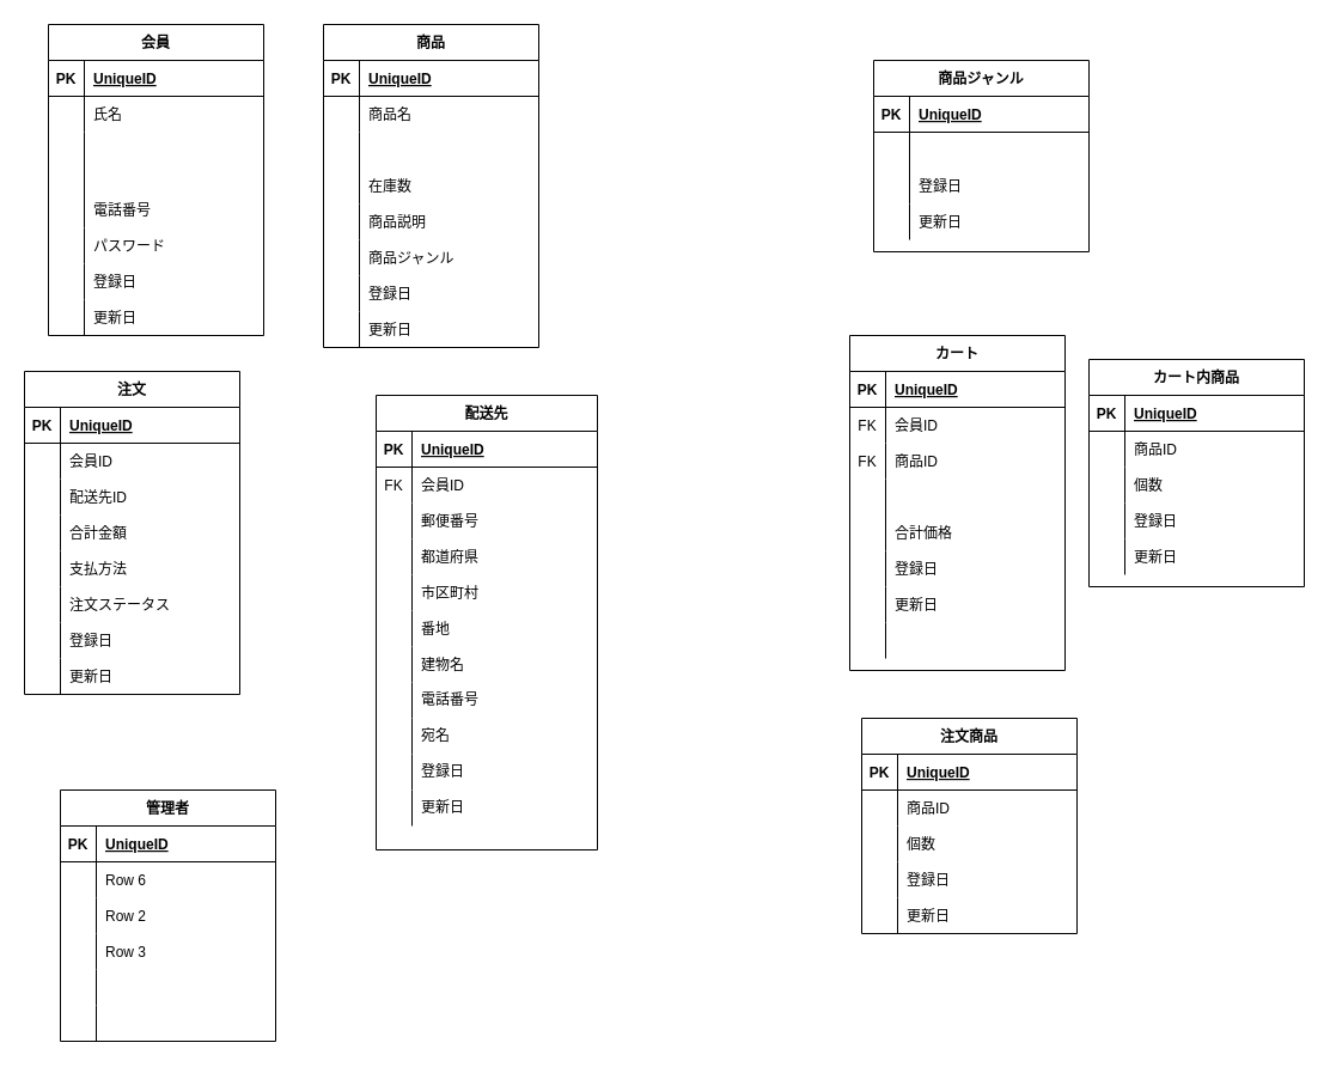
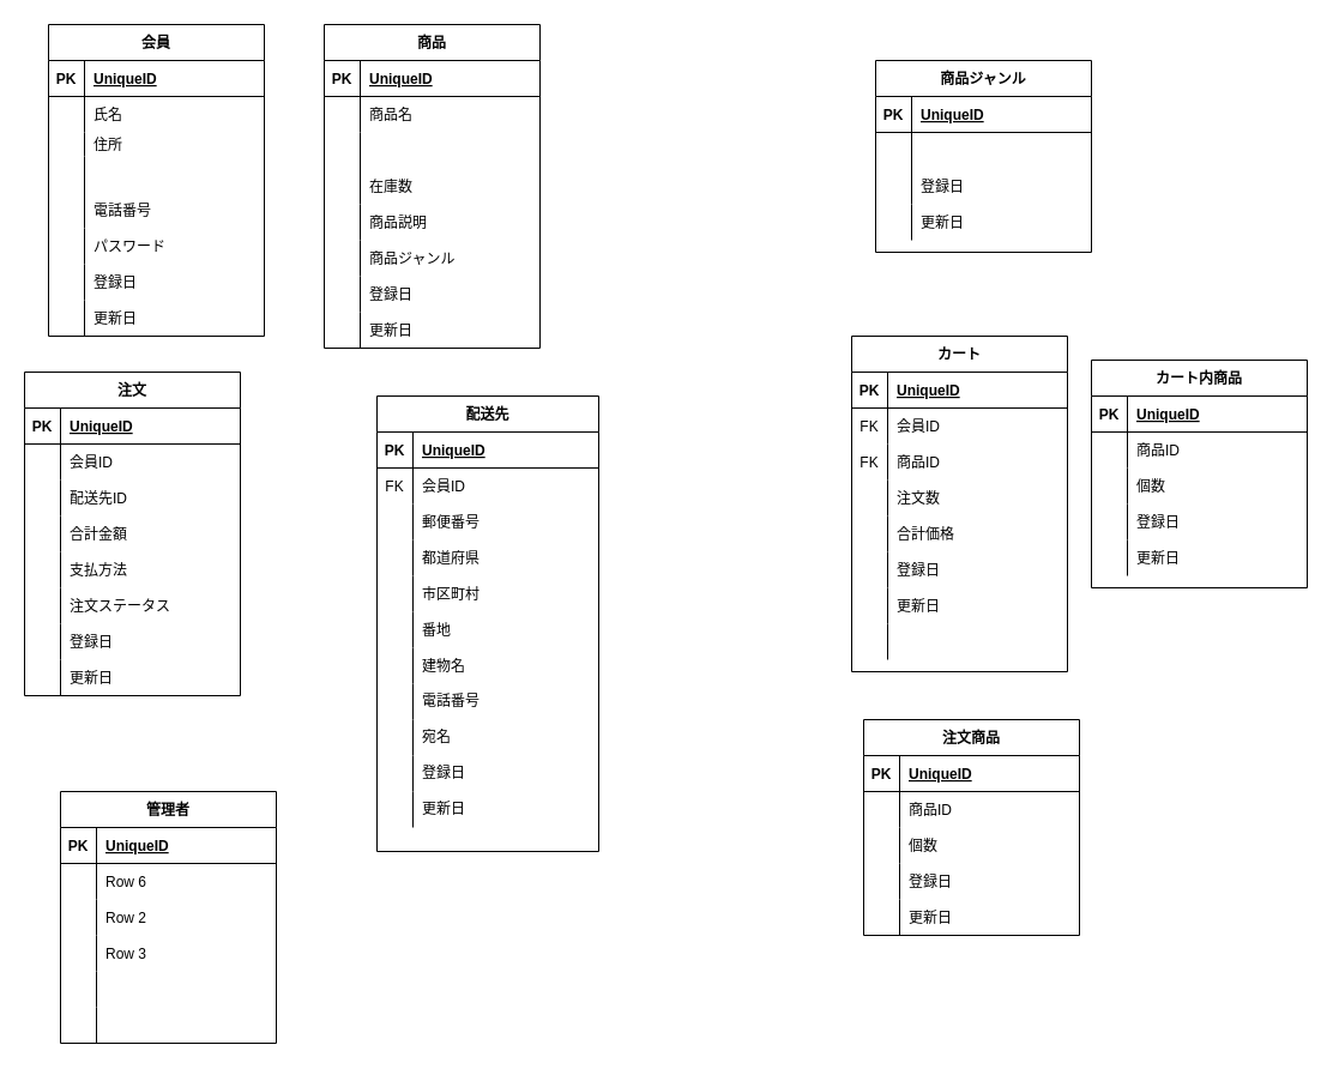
+ <mxCell id="11" value="住所" style="shape=partialRectangle;connectable=0;fillColor=none;top=0;left=0;bottom=0;right=0;align=left;spacingLeft=6;overflow=hidden;" parent="9" vertex="1"><mxGeometry x="30" width="150" height="20" as="geometry" /></mxCell>
+ <mxCell id="140" value="注文数" style="shape=partialRectangle;connectable=0;fillColor=none;top=0;left=0;bottom=0;right=0;align=left;spacingLeft=6;overflow=hidden;" parent="138" vertex="1"><mxGeometry x="30" width="150" height="30" as="geometry" /></mxCell>
